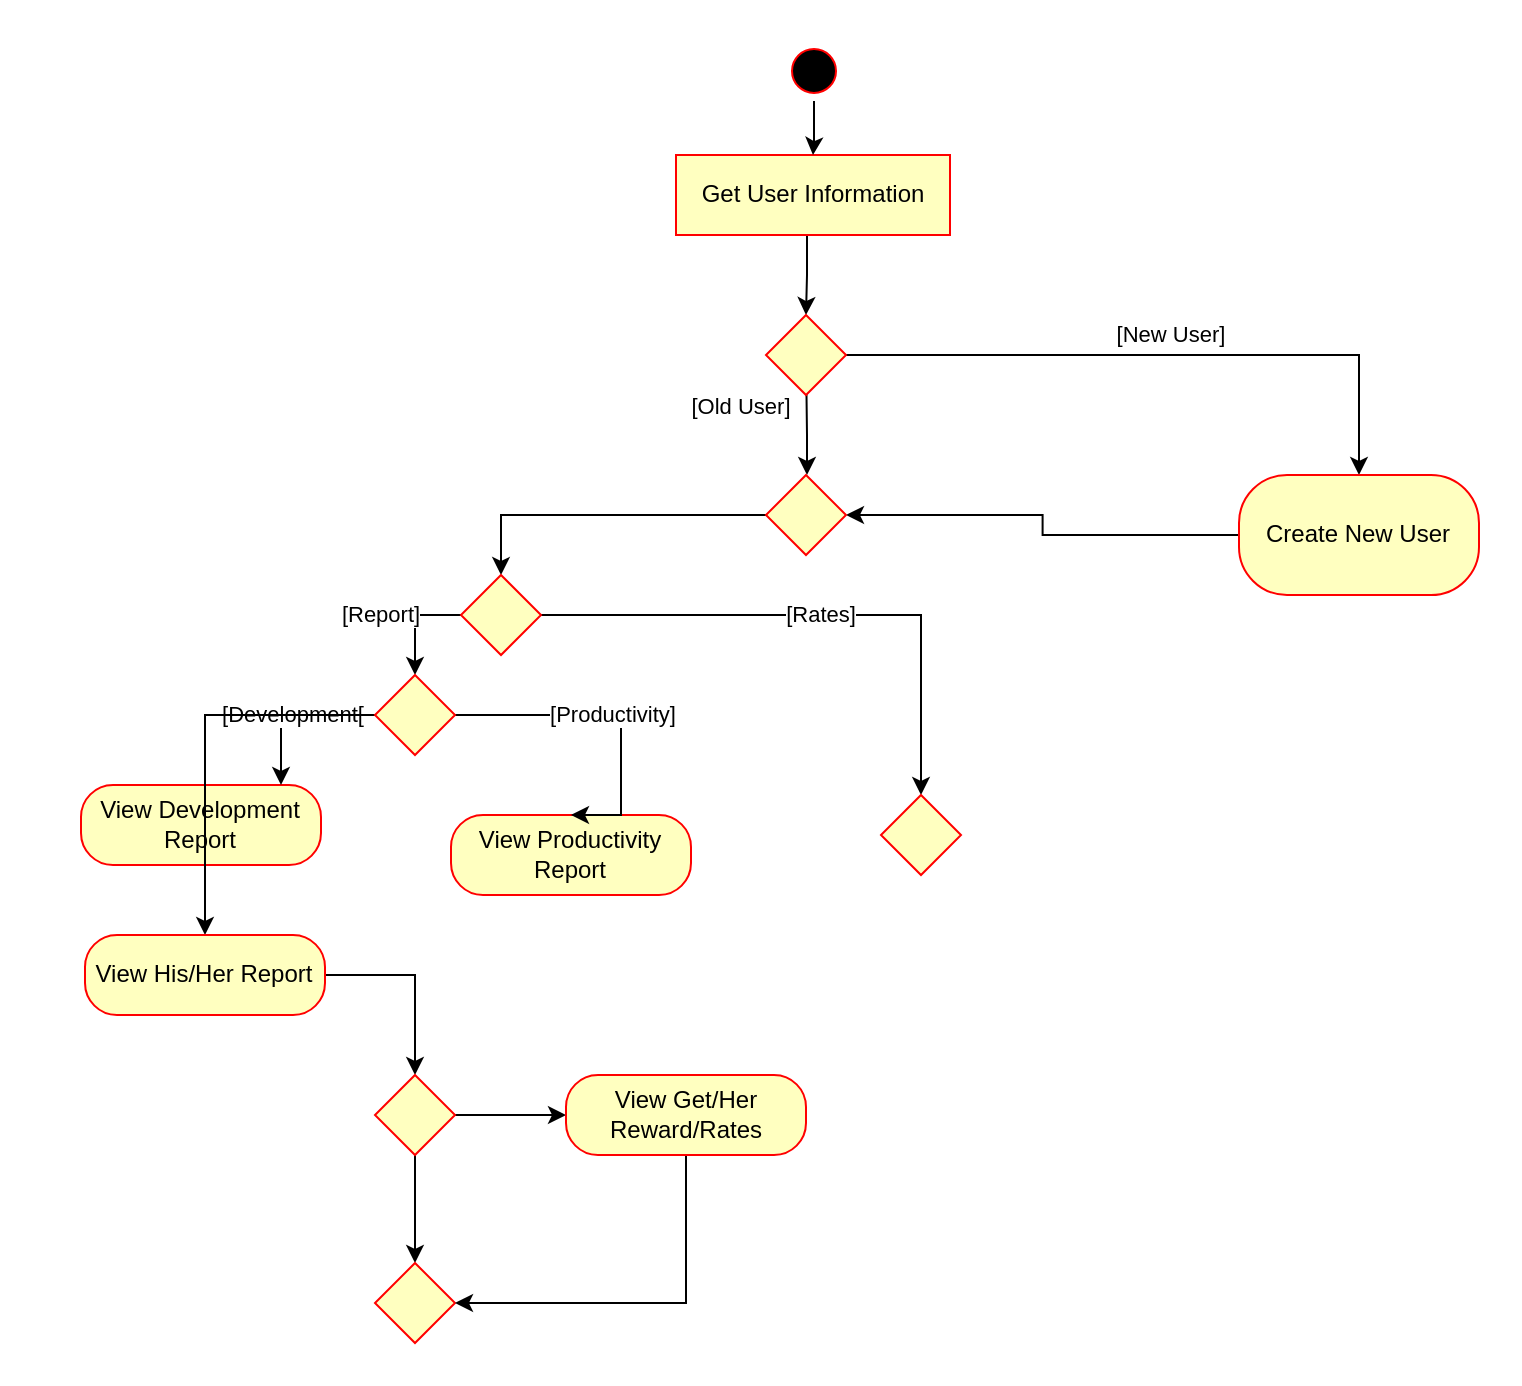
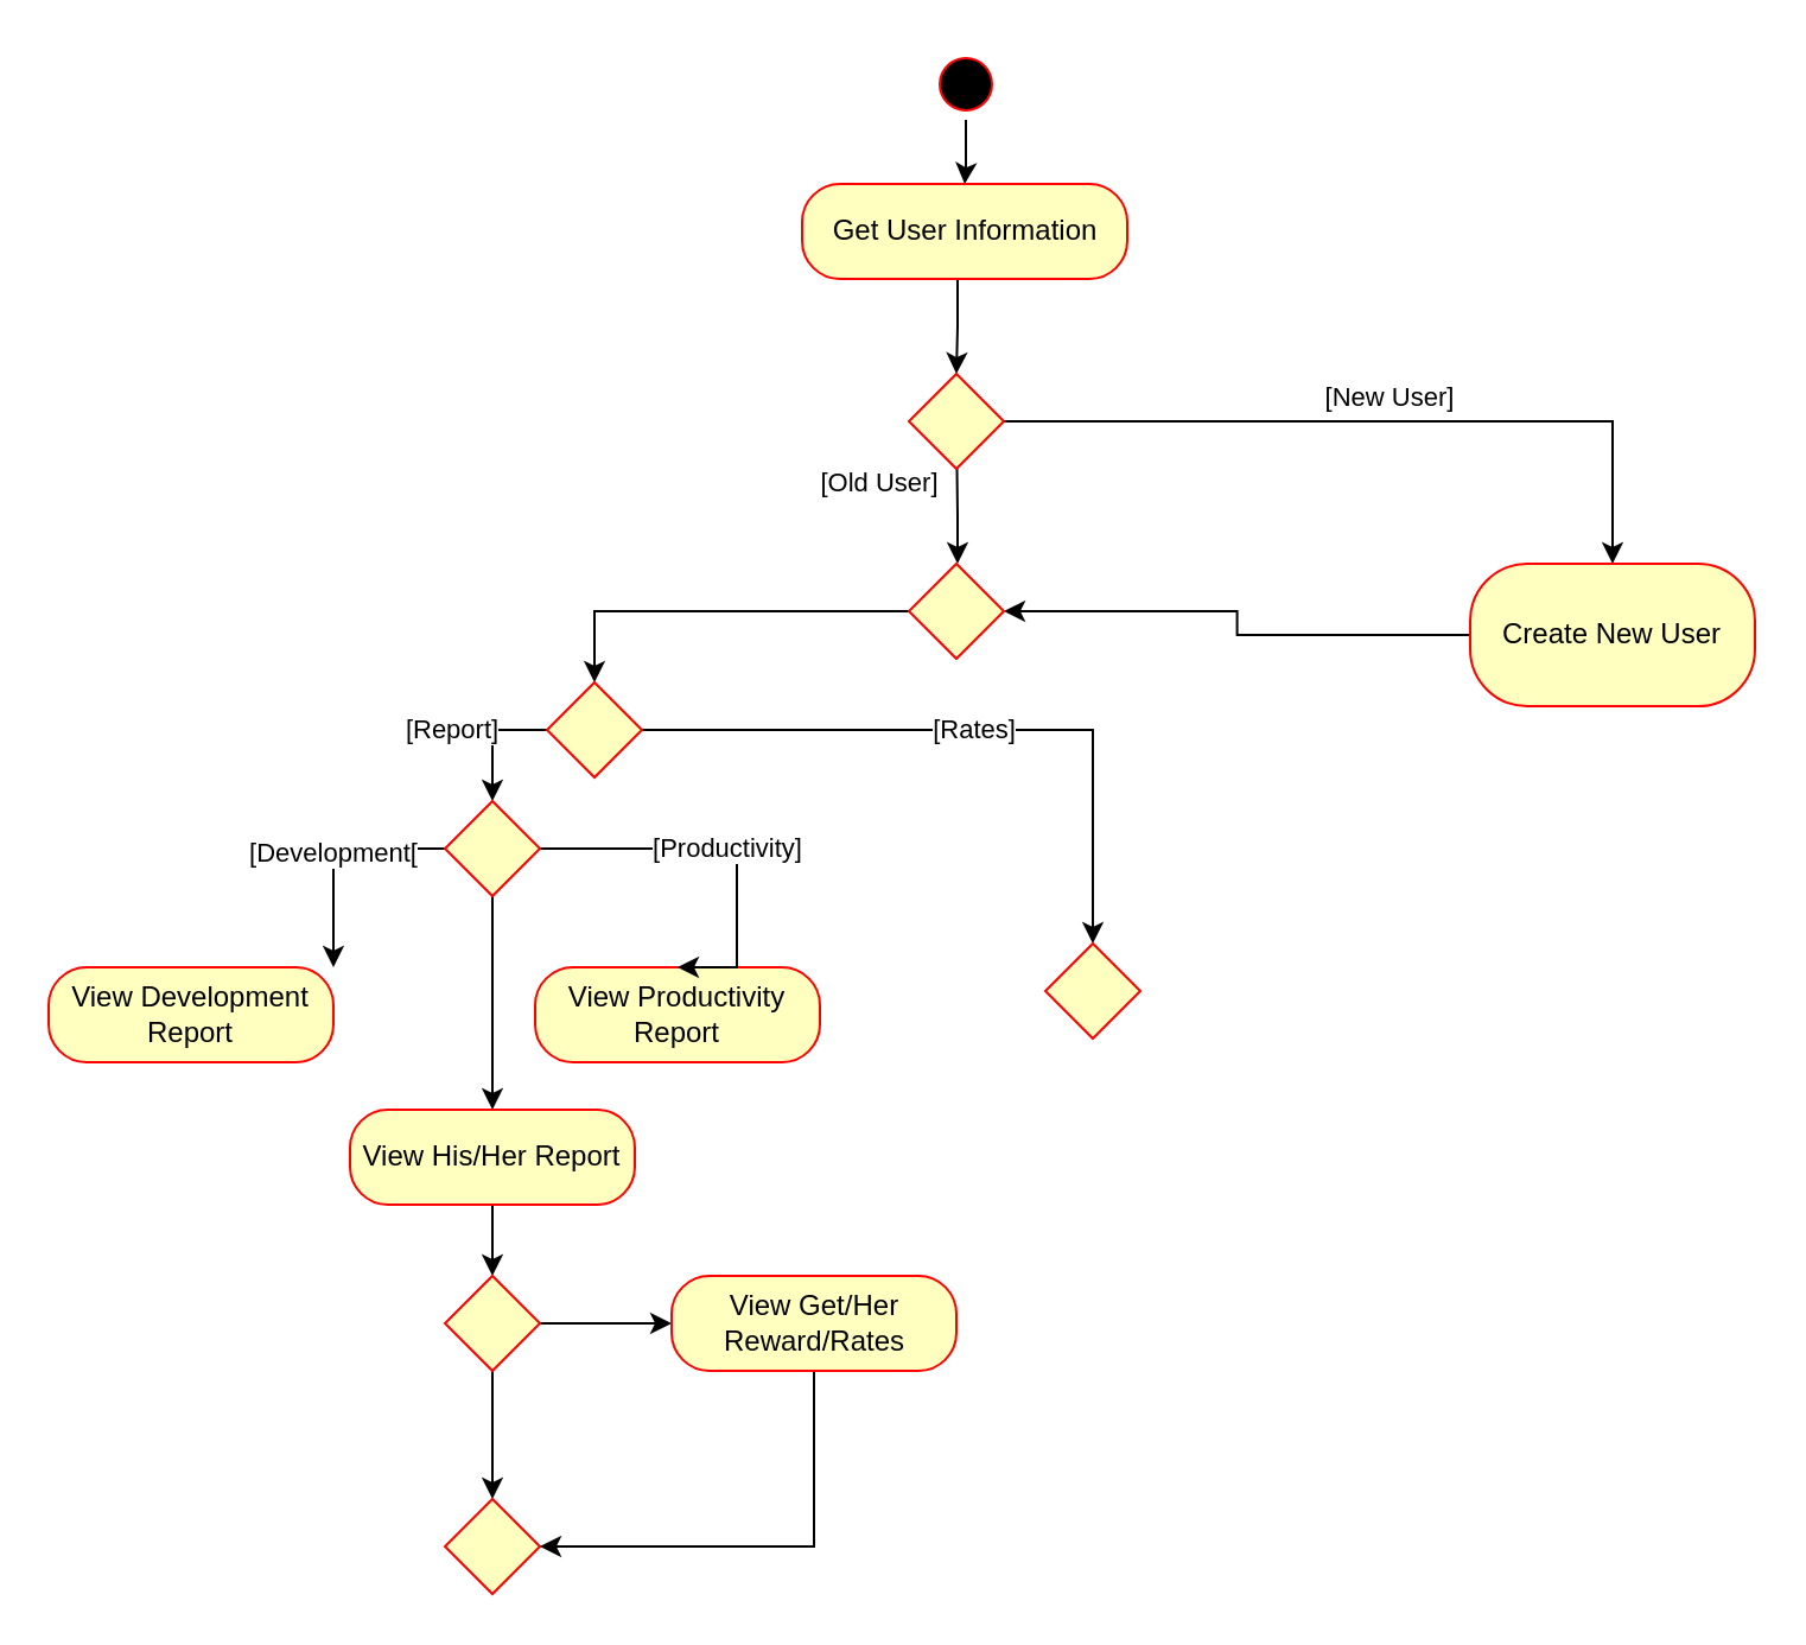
- <mxCell id="3" value="Get User Information" style="whiteSpace=wrap;html=1;arcSize=40;fontColor=#000000;fillColor=#FFFFC0;strokeColor=#ff0000;labelBackgroundColor=none;rounded=0;" vertex="1" parent="1"><mxGeometry x="337.5" y="77" width="137" height="40" as="geometry" /></mxCell>
+ <mxCell id="3" value="Get User Information" style="rounded=1;whiteSpace=wrap;html=1;arcSize=40;fontColor=#000000;fillColor=#FFFFC0;strokeColor=#ff0000;labelBackgroundColor=none;" vertex="1" parent="1"><mxGeometry x="337.5" y="77" width="137" height="40" as="geometry" /></mxCell>
- <mxCell id="16" value="View Development Report" style="rounded=1;whiteSpace=wrap;html=1;arcSize=40;fontColor=#000000;fillColor=#ffffc0;strokeColor=#ff0000;labelBackgroundColor=none;" vertex="1" parent="1"><mxGeometry x="40" y="392" width="120" height="40" as="geometry" /></mxCell>
+ <mxCell id="16" value="View Development Report" style="rounded=1;whiteSpace=wrap;html=1;arcSize=40;fontColor=#000000;fillColor=#ffffc0;strokeColor=#ff0000;labelBackgroundColor=none;" vertex="1" parent="1"><mxGeometry x="20" y="407" width="120" height="40" as="geometry" /></mxCell>
- <mxCell id="24" value="View His/Her Report" style="rounded=1;whiteSpace=wrap;html=1;arcSize=40;fontColor=#000000;fillColor=#ffffc0;strokeColor=#ff0000;labelBackgroundColor=none;" vertex="1" parent="1"><mxGeometry x="42" y="467" width="120" height="40" as="geometry" /></mxCell>
+ <mxCell id="24" value="View His/Her Report" style="rounded=1;whiteSpace=wrap;html=1;arcSize=40;fontColor=#000000;fillColor=#ffffc0;strokeColor=#ff0000;labelBackgroundColor=none;" vertex="1" parent="1"><mxGeometry x="147" y="467" width="120" height="40" as="geometry" /></mxCell>
